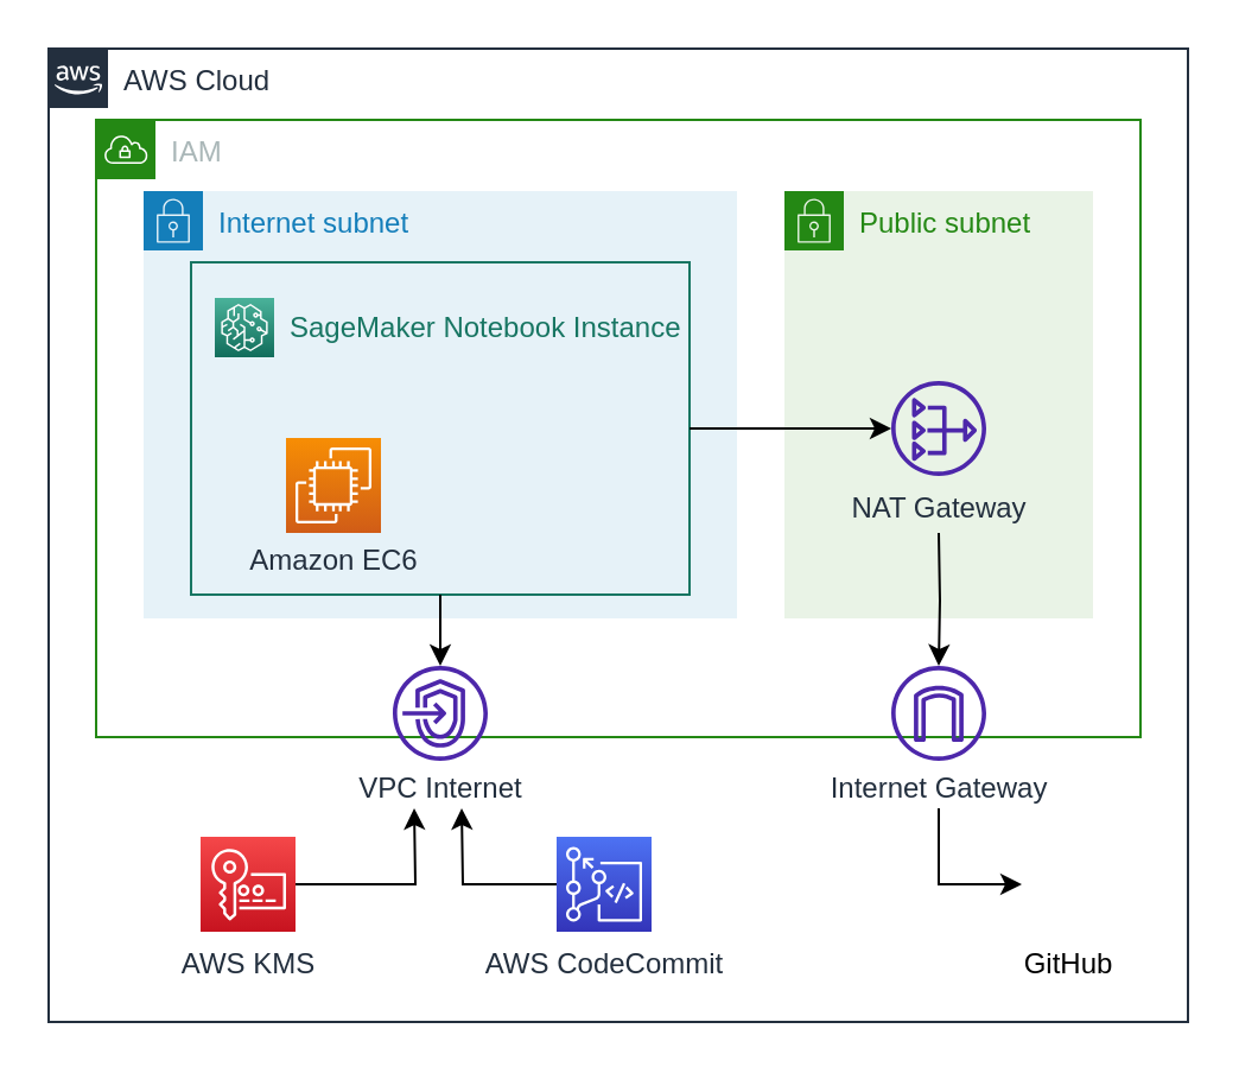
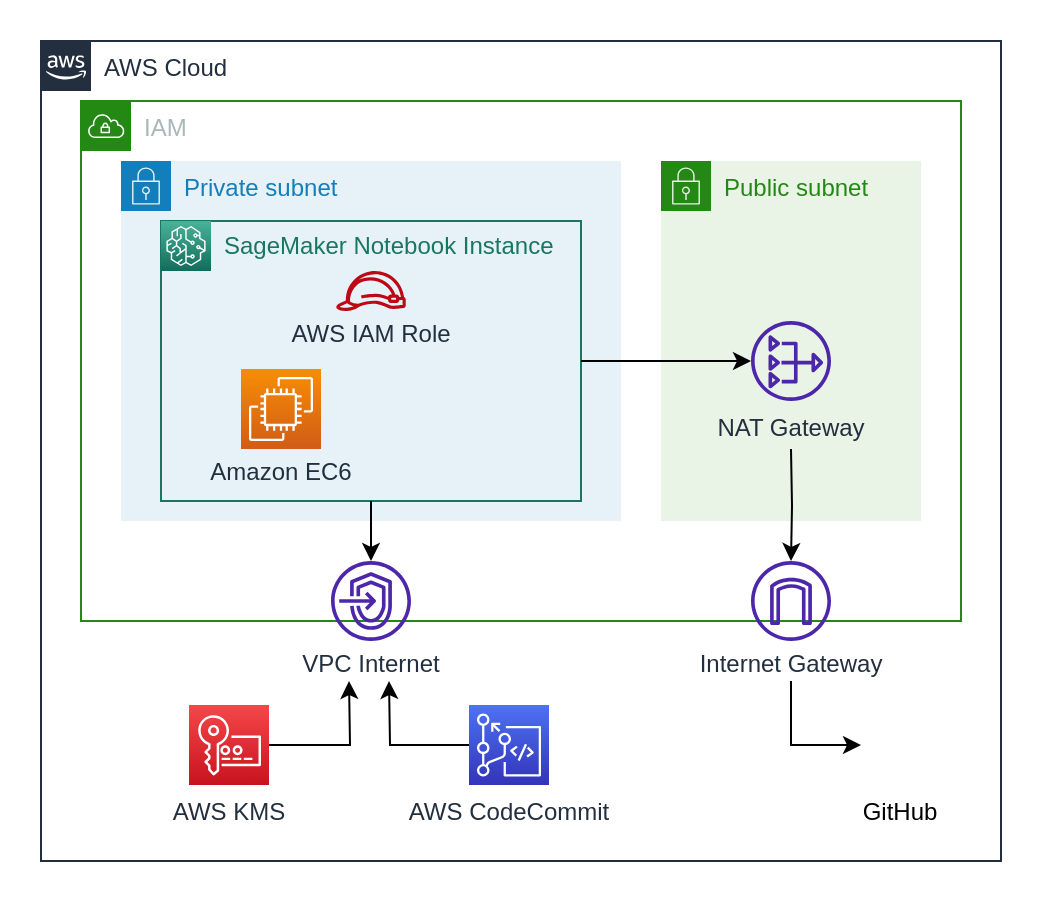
- <mxCell id="4" value="Internet subnet" style="points=[[0,0],[0.25,0],[0.5,0],[0.75,0],[1,0],[1,0.25],[1,0.5],[1,0.75],[1,1],[0.75,1],[0.5,1],[0.25,1],[0,1],[0,0.75],[0,0.5],[0,0.25]];outlineConnect=0;gradientColor=none;html=1;whiteSpace=wrap;fontSize=12;fontStyle=0;container=1;pointerEvents=0;collapsible=0;recursiveResize=0;shape=mxgraph.aws4.group;grIcon=mxgraph.aws4.group_security_group;grStroke=0;strokeColor=#147EBA;fillColor=#E6F2F8;verticalAlign=top;align=left;spacingLeft=30;fontColor=#147EBA;dashed=0;" vertex="1" parent="3"><mxGeometry x="20" y="30" width="250" height="180" as="geometry" /></mxCell>
+ <mxCell id="4" value="Private subnet" style="points=[[0,0],[0.25,0],[0.5,0],[0.75,0],[1,0],[1,0.25],[1,0.5],[1,0.75],[1,1],[0.75,1],[0.5,1],[0.25,1],[0,1],[0,0.75],[0,0.5],[0,0.25]];outlineConnect=0;gradientColor=none;html=1;whiteSpace=wrap;fontSize=12;fontStyle=0;container=1;pointerEvents=0;collapsible=0;recursiveResize=0;shape=mxgraph.aws4.group;grIcon=mxgraph.aws4.group_security_group;grStroke=0;strokeColor=#147EBA;fillColor=#E6F2F8;verticalAlign=top;align=left;spacingLeft=30;fontColor=#147EBA;dashed=0;" vertex="1" parent="3"><mxGeometry x="20" y="30" width="250" height="180" as="geometry" /></mxCell>
- <mxCell id="6" value="SageMaker Notebook Instance" style="sketch=0;points=[[0,0,0],[0.25,0,0],[0.5,0,0],[0.75,0,0],[1,0,0],[0,1,0],[0.25,1,0],[0.5,1,0],[0.75,1,0],[1,1,0],[0,0.25,0],[0,0.5,0],[0,0.75,0],[1,0.25,0],[1,0.5,0],[1,0.75,0]];outlineConnect=0;fontColor=#187663;gradientColor=#4AB29A;gradientDirection=north;fillColor=#116D5B;strokeColor=#ffffff;dashed=0;verticalLabelPosition=middle;verticalAlign=middle;align=left;html=1;fontSize=12;fontStyle=0;aspect=fixed;shape=mxgraph.aws4.resourceIcon;resIcon=mxgraph.aws4.sagemaker;labelPosition=right;spacingLeft=5;" vertex="1" parent="4"><mxGeometry x="30" y="45" width="25" height="25" as="geometry" /></mxCell>
+ <mxCell id="6" value="SageMaker Notebook Instance" style="sketch=0;points=[[0,0,0],[0.25,0,0],[0.5,0,0],[0.75,0,0],[1,0,0],[0,1,0],[0.25,1,0],[0.5,1,0],[0.75,1,0],[1,1,0],[0,0.25,0],[0,0.5,0],[0,0.75,0],[1,0.25,0],[1,0.5,0],[1,0.75,0]];outlineConnect=0;fontColor=#187663;gradientColor=#4AB29A;gradientDirection=north;fillColor=#116D5B;strokeColor=#ffffff;dashed=0;verticalLabelPosition=middle;verticalAlign=middle;align=left;html=1;fontSize=12;fontStyle=0;aspect=fixed;shape=mxgraph.aws4.resourceIcon;resIcon=mxgraph.aws4.sagemaker;labelPosition=right;spacingLeft=5;" vertex="1" parent="4"><mxGeometry x="20" y="30" width="25" height="25" as="geometry" /></mxCell>
+ <mxCell id="8" value="AWS IAM Role" style="sketch=0;outlineConnect=0;fontColor=#232F3E;gradientColor=none;fillColor=#BF0816;strokeColor=none;dashed=0;verticalLabelPosition=bottom;verticalAlign=top;align=center;html=1;fontSize=12;fontStyle=0;aspect=fixed;pointerEvents=1;shape=mxgraph.aws4.role;spacing=0;" vertex="1" parent="4"><mxGeometry x="107.27" y="55" width="35.45" height="20" as="geometry" /></mxCell>
- <mxCell id="20" value="AWS KMS" style="sketch=0;points=[[0,0,0],[0.25,0,0],[0.5,0,0],[0.75,0,0],[1,0,0],[0,1,0],[0.25,1,0],[0.5,1,0],[0.75,1,0],[1,1,0],[0,0.25,0],[0,0.5,0],[0,0.75,0],[1,0.25,0],[1,0.5,0],[1,0.75,0]];outlineConnect=0;fontColor=#232F3E;gradientColor=#F54749;gradientDirection=north;fillColor=#C7131F;strokeColor=#ffffff;dashed=0;verticalLabelPosition=bottom;verticalAlign=top;align=center;html=1;fontSize=12;fontStyle=0;aspect=fixed;shape=mxgraph.aws4.resourceIcon;resIcon=mxgraph.aws4.key_management_service;" vertex="1" parent="2"><mxGeometry x="64" y="332" width="40" height="40" as="geometry" /></mxCell>
+ <mxCell id="20" value="AWS KMS" style="sketch=0;points=[[0,0,0],[0.25,0,0],[0.5,0,0],[0.75,0,0],[1,0,0],[0,1,0],[0.25,1,0],[0.5,1,0],[0.75,1,0],[1,1,0],[0,0.25,0],[0,0.5,0],[0,0.75,0],[1,0.25,0],[1,0.5,0],[1,0.75,0]];outlineConnect=0;fontColor=#232F3E;gradientColor=#F54749;gradientDirection=north;fillColor=#C7131F;strokeColor=#ffffff;dashed=0;verticalLabelPosition=bottom;verticalAlign=top;align=center;html=1;fontSize=12;fontStyle=0;aspect=fixed;shape=mxgraph.aws4.resourceIcon;resIcon=mxgraph.aws4.key_management_service;" vertex="1" parent="2"><mxGeometry x="74" y="332" width="40" height="40" as="geometry" /></mxCell>
